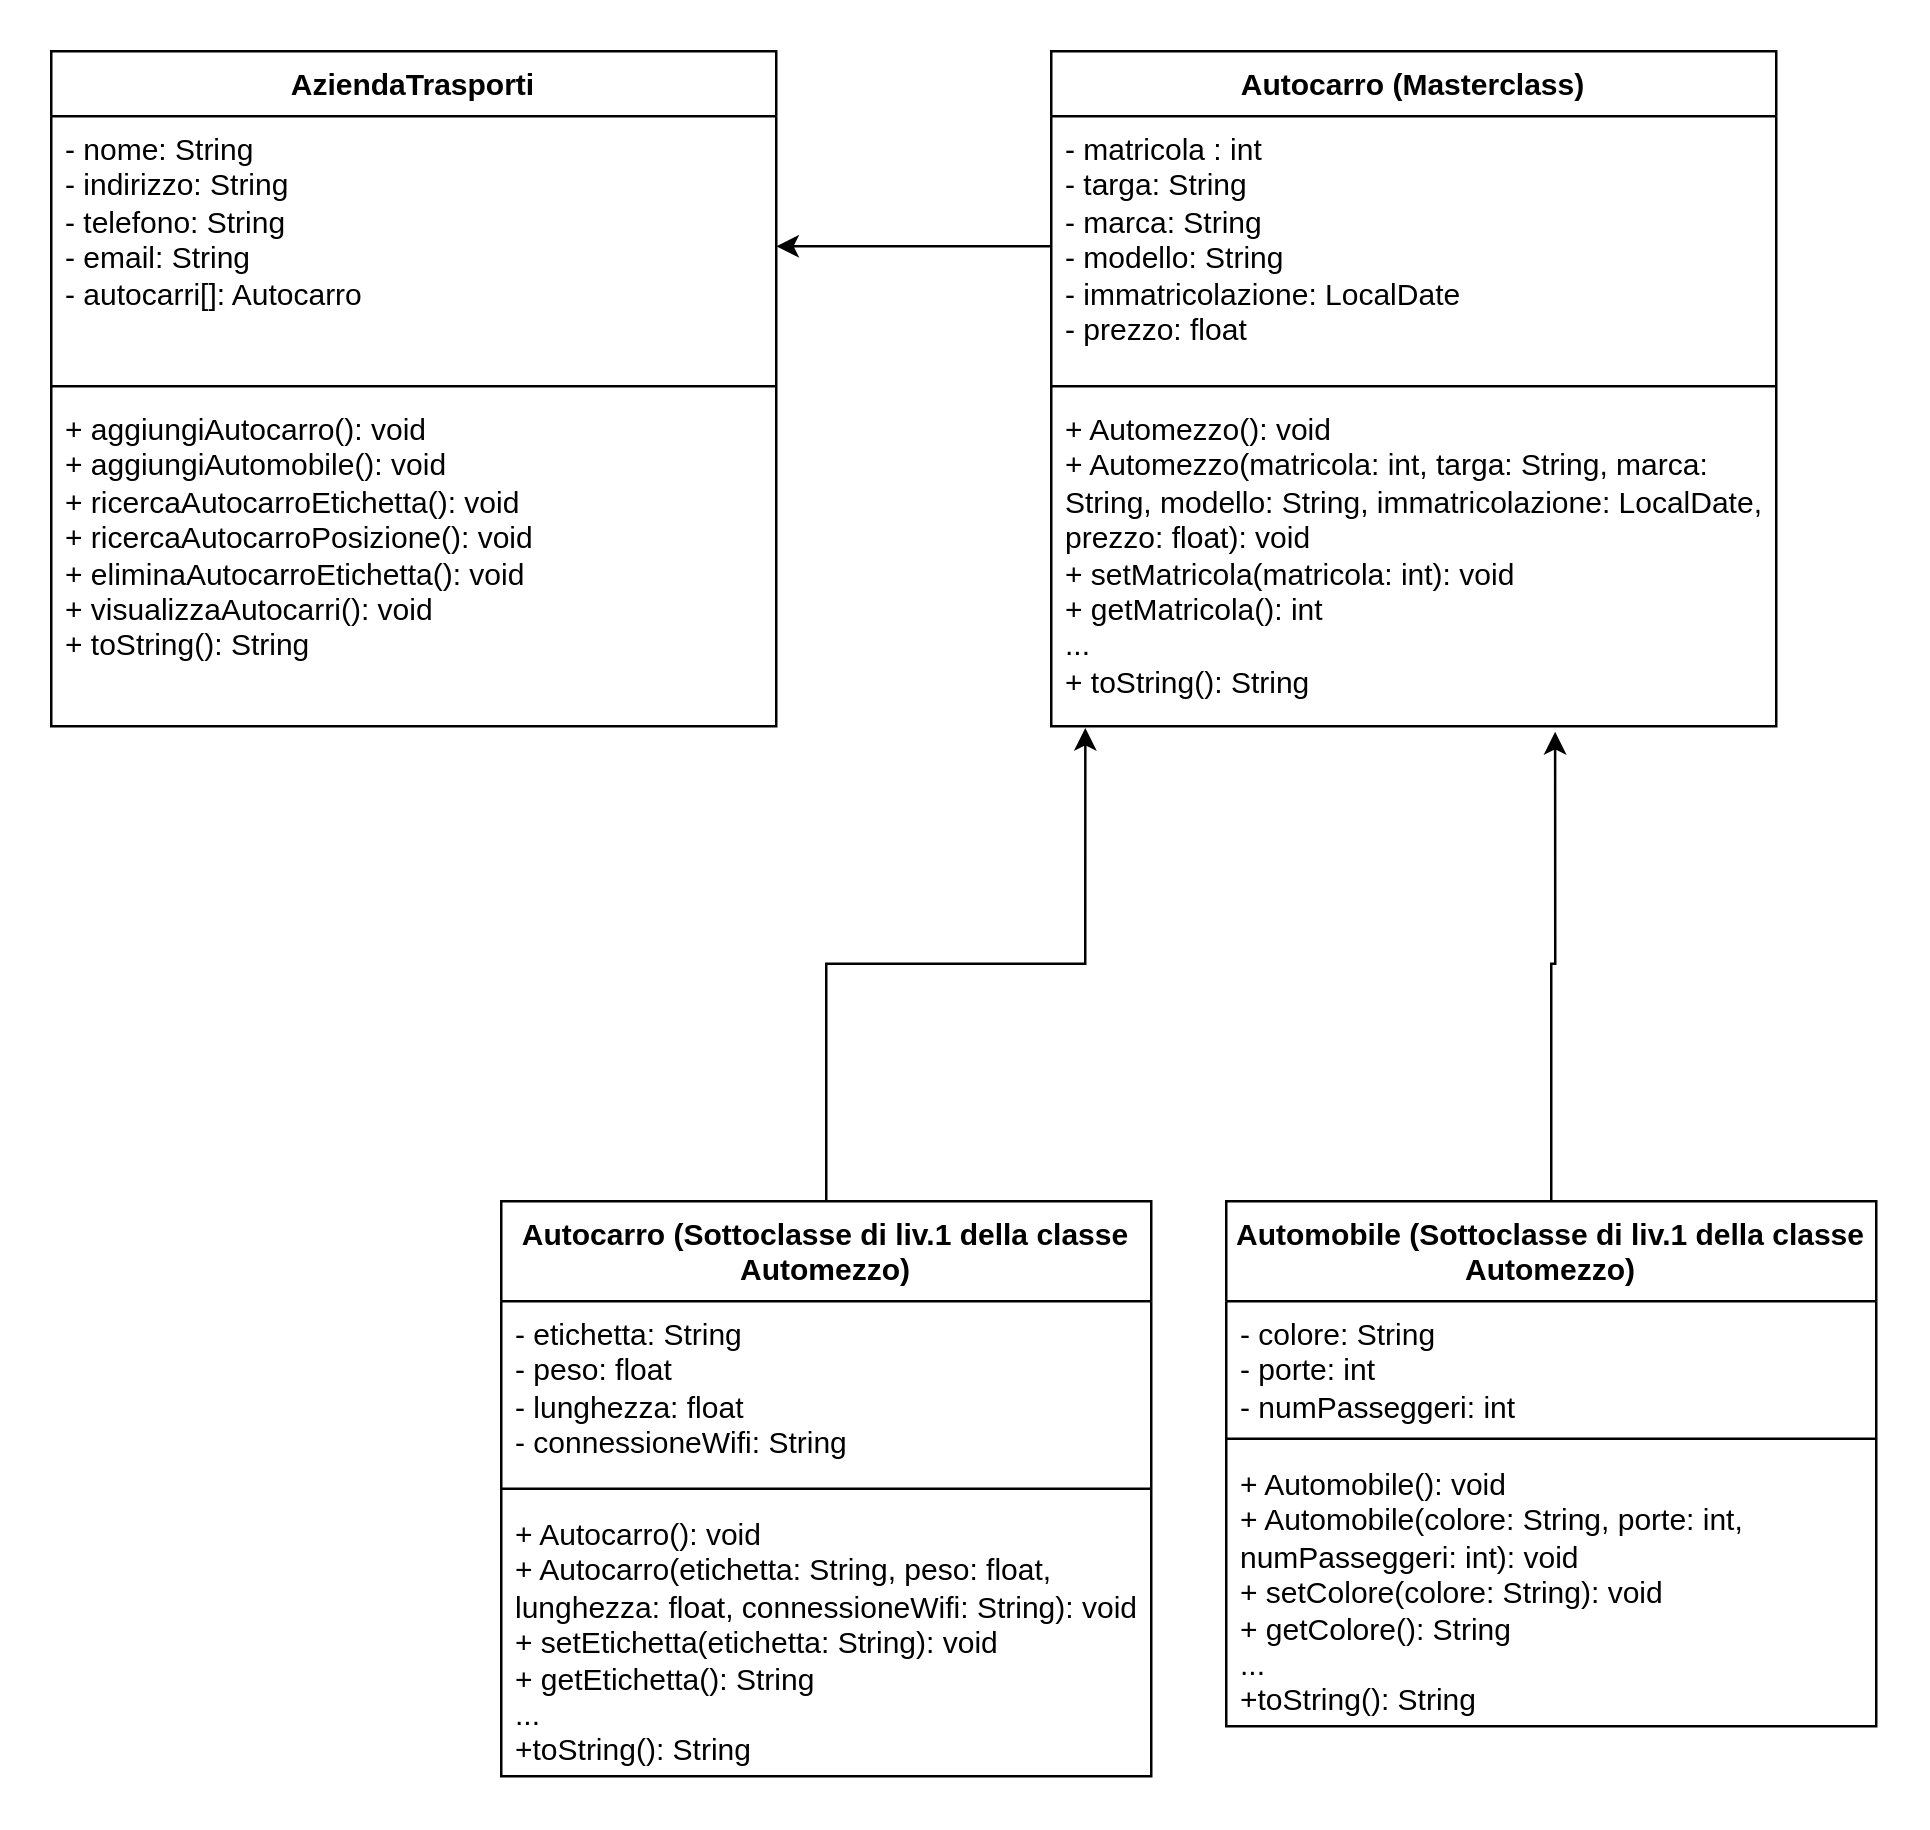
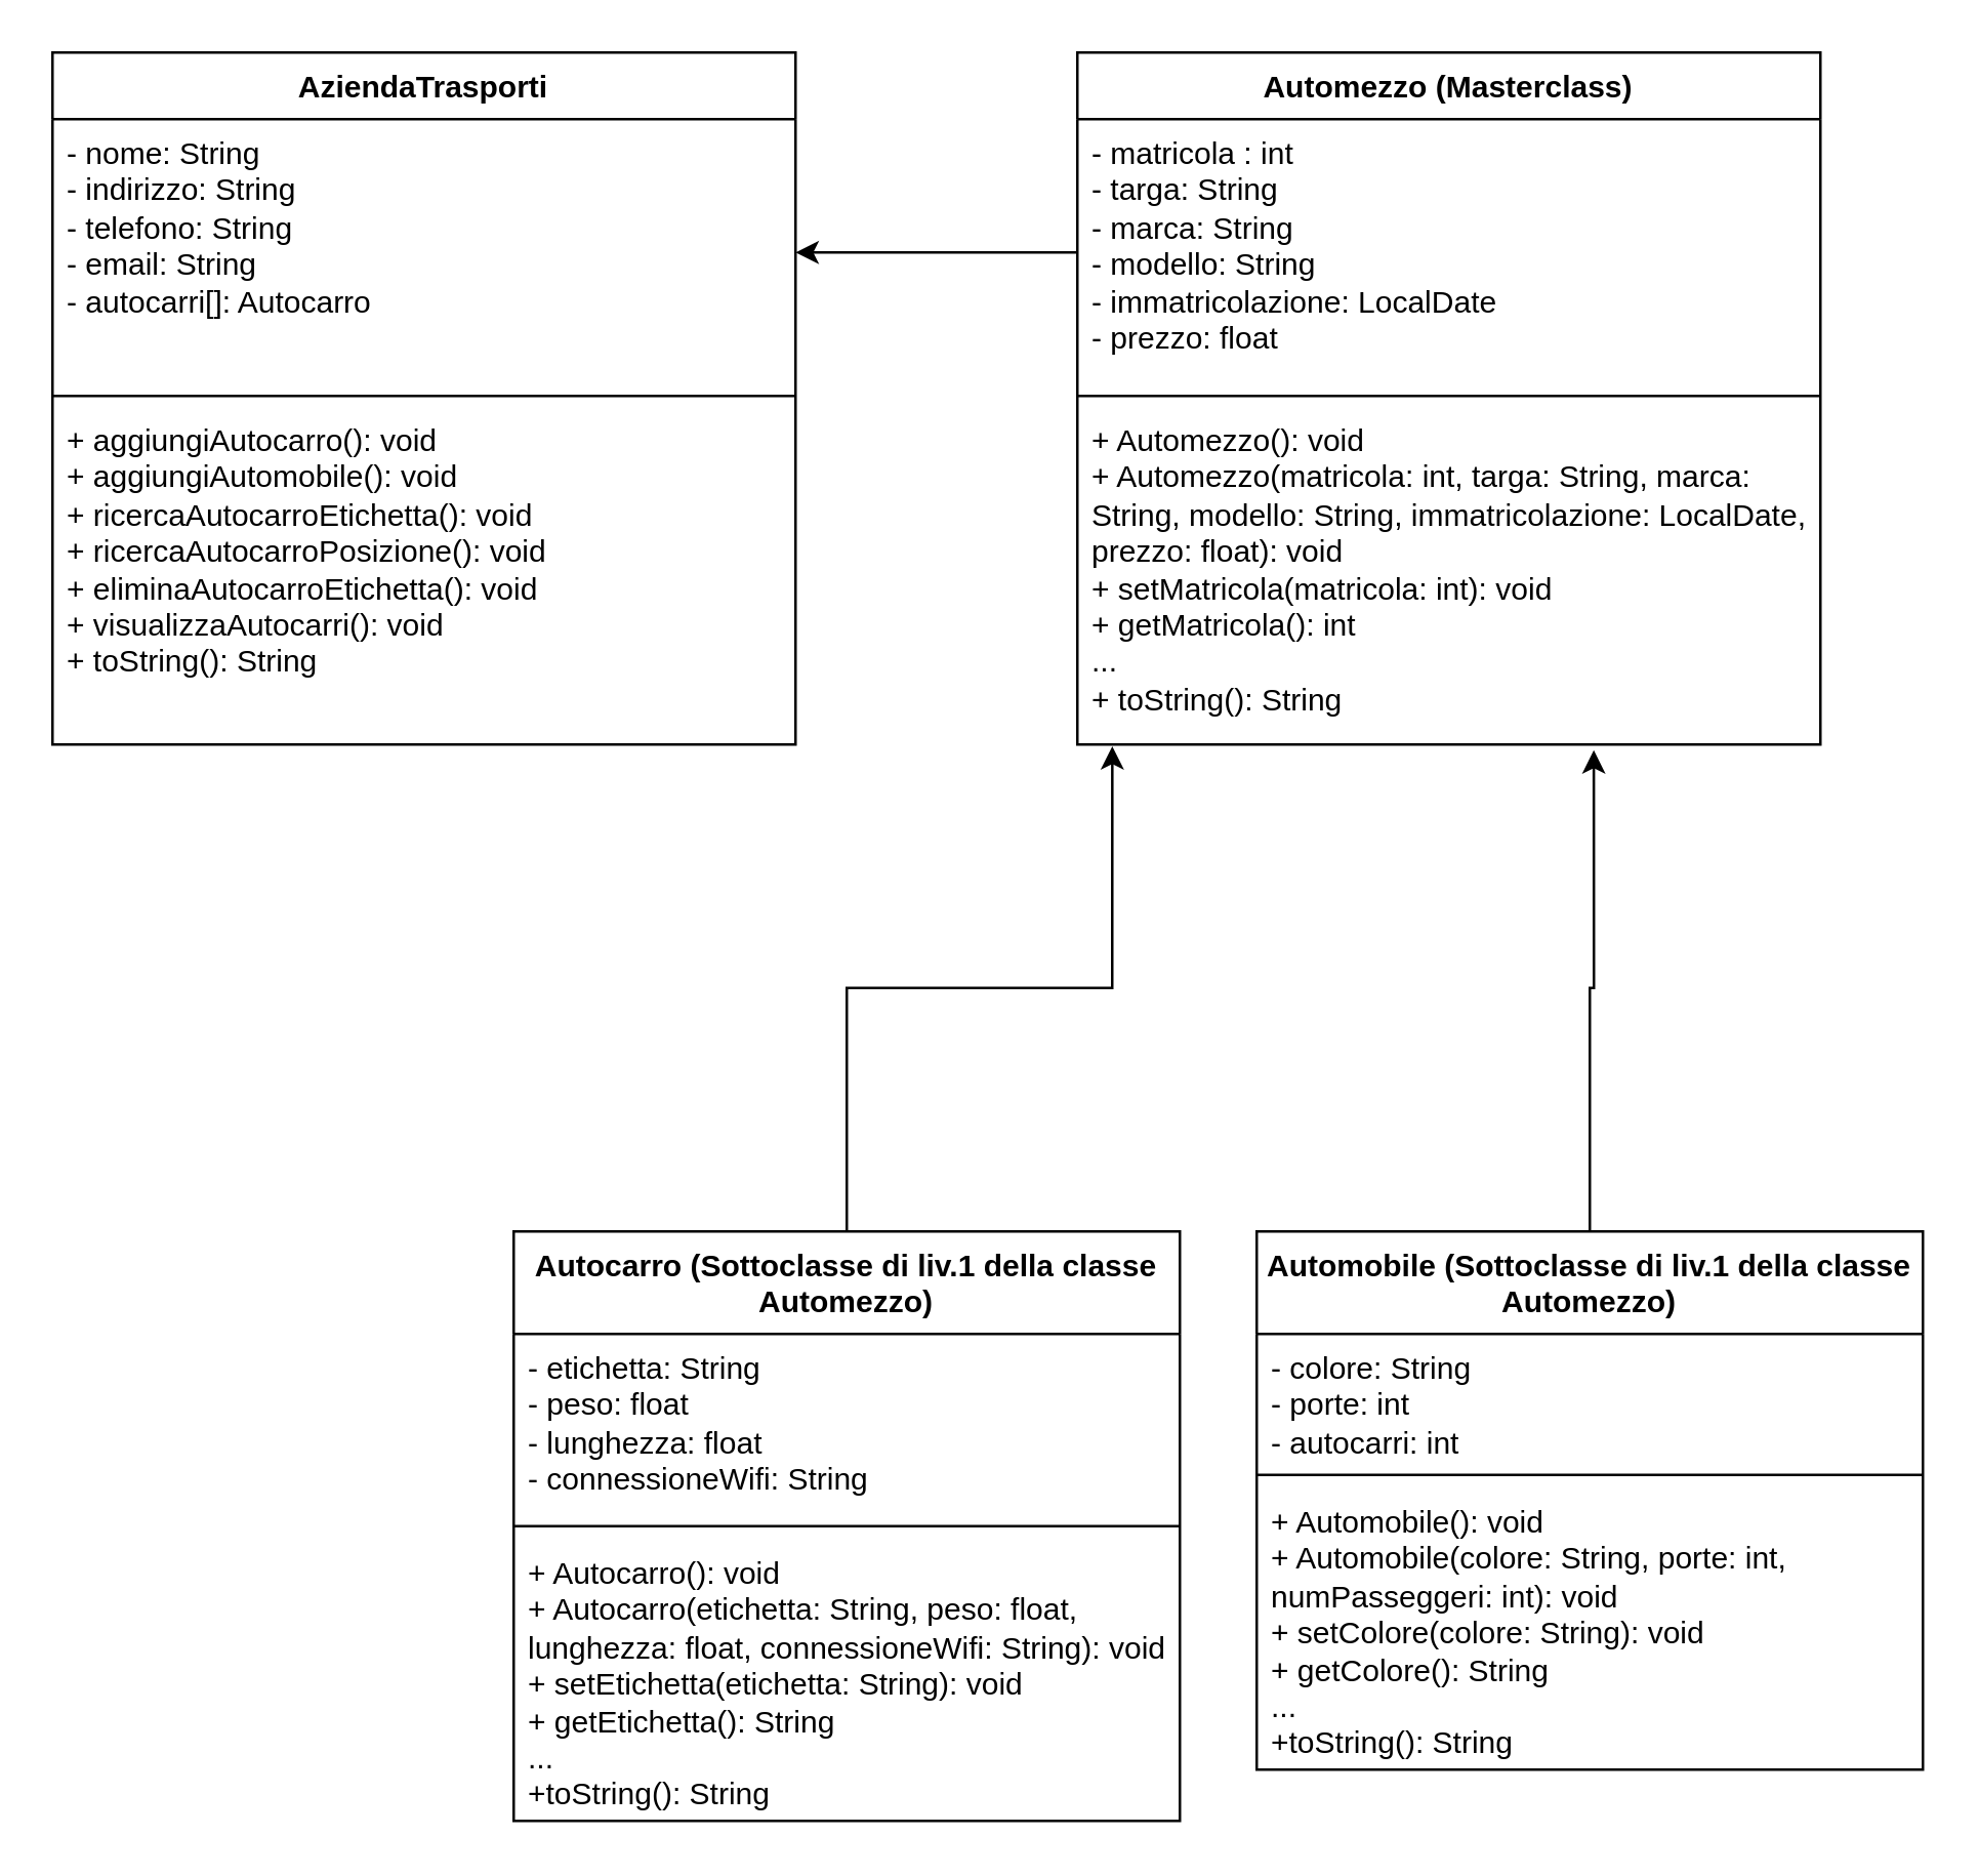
- <mxCell id="2" value="Autocarro (Masterclass)" style="swimlane;fontStyle=1;align=center;verticalAlign=top;childLayout=stackLayout;horizontal=1;startSize=26;horizontalStack=0;resizeParent=1;resizeParentMax=0;resizeLast=0;collapsible=1;marginBottom=0;whiteSpace=wrap;html=1;" vertex="1" parent="1"><mxGeometry x="420" y="20" width="290" height="270" as="geometry" /></mxCell>
+ <mxCell id="2" value="Automezzo (Masterclass)" style="swimlane;fontStyle=1;align=center;verticalAlign=top;childLayout=stackLayout;horizontal=1;startSize=26;horizontalStack=0;resizeParent=1;resizeParentMax=0;resizeLast=0;collapsible=1;marginBottom=0;whiteSpace=wrap;html=1;" vertex="1" parent="1"><mxGeometry x="420" y="20" width="290" height="270" as="geometry" /></mxCell>
- <mxCell id="17" value="- colore: String&amp;nbsp;&lt;br&gt;- porte: int&lt;br&gt;- numPasseggeri: int" style="text;strokeColor=none;fillColor=none;align=left;verticalAlign=top;spacingLeft=4;spacingRight=4;overflow=hidden;rotatable=0;points=[[0,0.5],[1,0.5]];portConstraint=eastwest;whiteSpace=wrap;html=1;" vertex="1" parent="16"><mxGeometry y="40" width="260" height="50" as="geometry" /></mxCell>
+ <mxCell id="17" value="- colore: String&amp;nbsp;&lt;br&gt;- porte: int&lt;br&gt;- autocarri: int" style="text;strokeColor=none;fillColor=none;align=left;verticalAlign=top;spacingLeft=4;spacingRight=4;overflow=hidden;rotatable=0;points=[[0,0.5],[1,0.5]];portConstraint=eastwest;whiteSpace=wrap;html=1;" vertex="1" parent="16"><mxGeometry y="40" width="260" height="50" as="geometry" /></mxCell>
